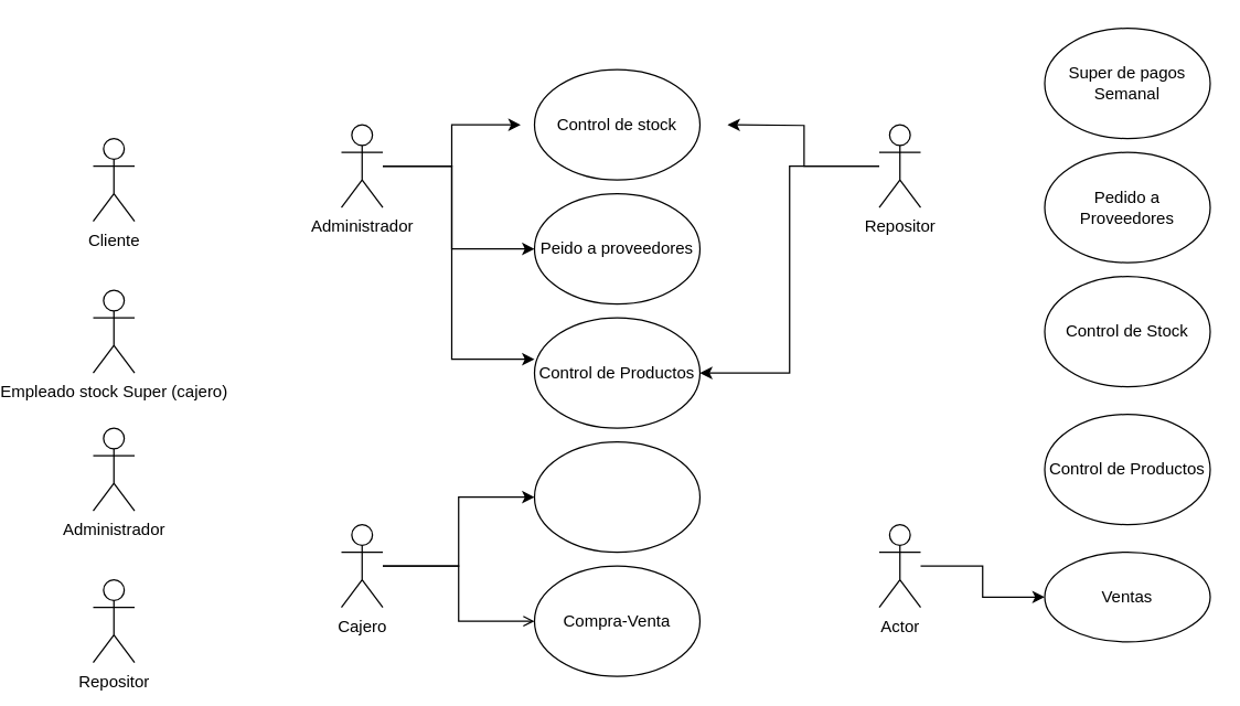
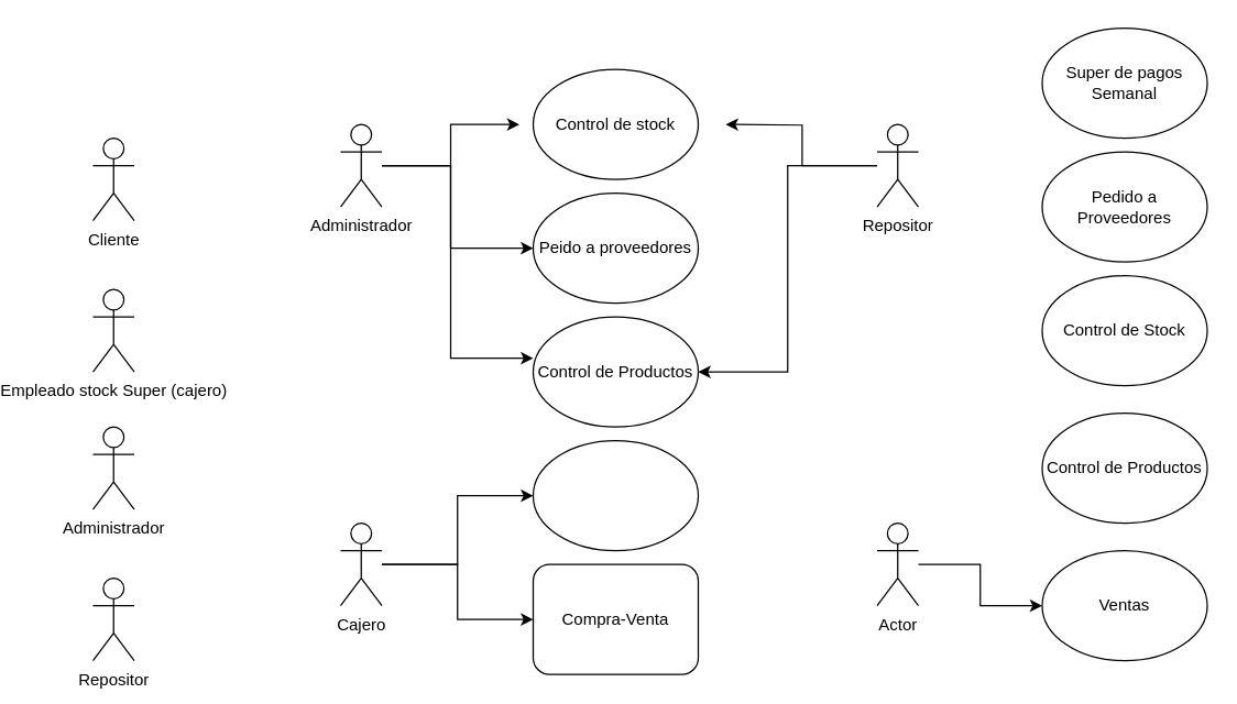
- <mxCell id="23" value="Ventas" style="ellipse;whiteSpace=wrap;html=1;" vertex="1" parent="1"><mxGeometry x="710" y="400" width="120" height="65" as="geometry" /></mxCell>
+ <mxCell id="23" value="Ventas" style="ellipse;whiteSpace=wrap;html=1;" vertex="1" parent="1"><mxGeometry x="710" y="400" width="120" height="80" as="geometry" /></mxCell>
- <mxCell id="12" style="edgeStyle=orthogonalEdgeStyle;rounded=0;orthogonalLoop=1;jettySize=auto;html=1;endArrow=open;" edge="1" parent="1" source="13" target="18"><mxGeometry relative="1" as="geometry" /></mxCell>
+ <mxCell id="12" style="edgeStyle=orthogonalEdgeStyle;rounded=0;orthogonalLoop=1;jettySize=auto;html=1;" edge="1" parent="1" source="13" target="18"><mxGeometry relative="1" as="geometry" /></mxCell>
- <mxCell id="18" value="Compra-Venta" style="ellipse;whiteSpace=wrap;html=1;" vertex="1" parent="1"><mxGeometry x="340" y="410" width="120" height="80" as="geometry" /></mxCell>
+ <mxCell id="18" value="Compra-Venta" style="whiteSpace=wrap;html=1;rounded=1;" vertex="1" parent="1"><mxGeometry x="340" y="410" width="120" height="80" as="geometry" /></mxCell>
